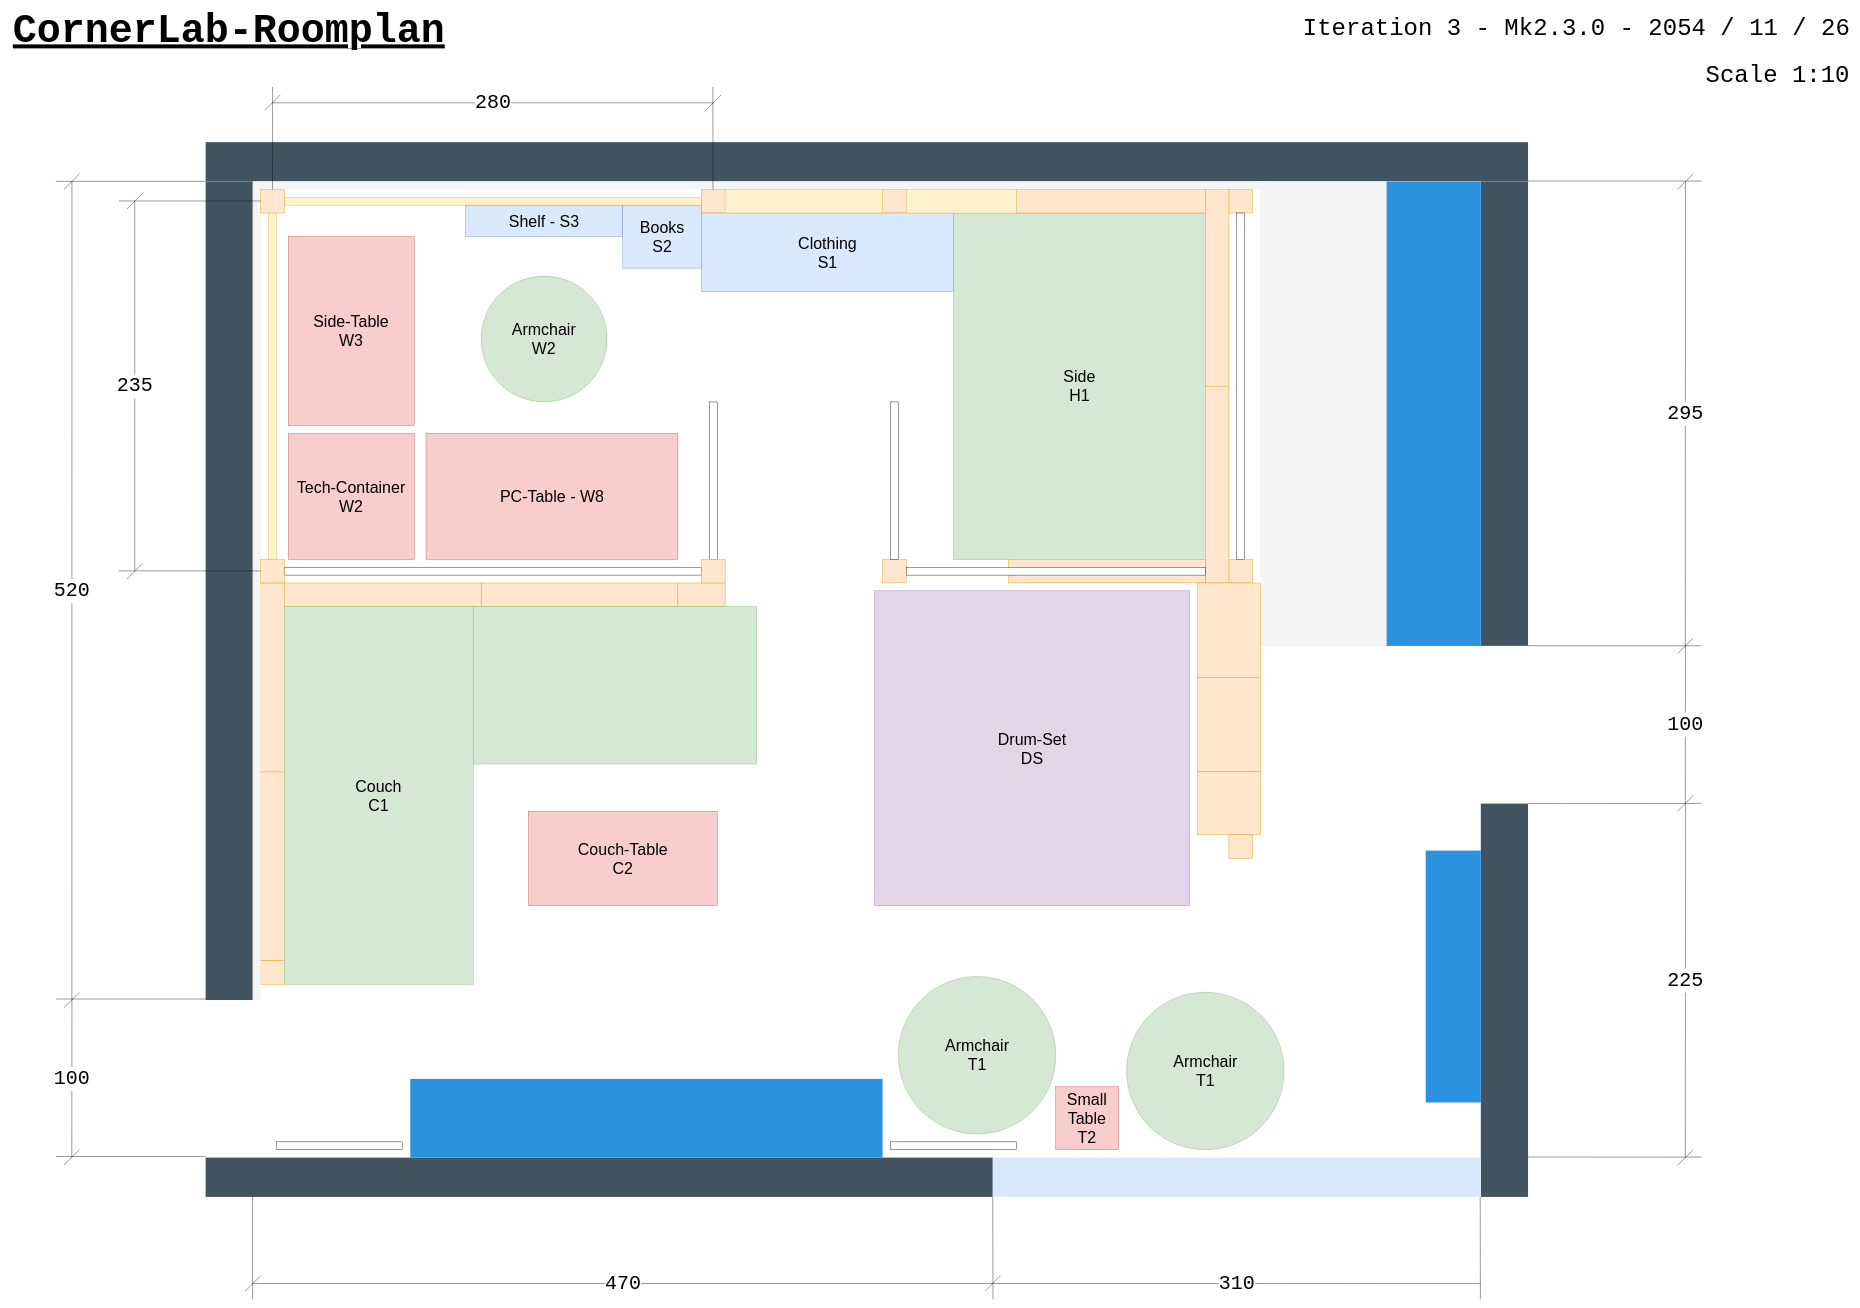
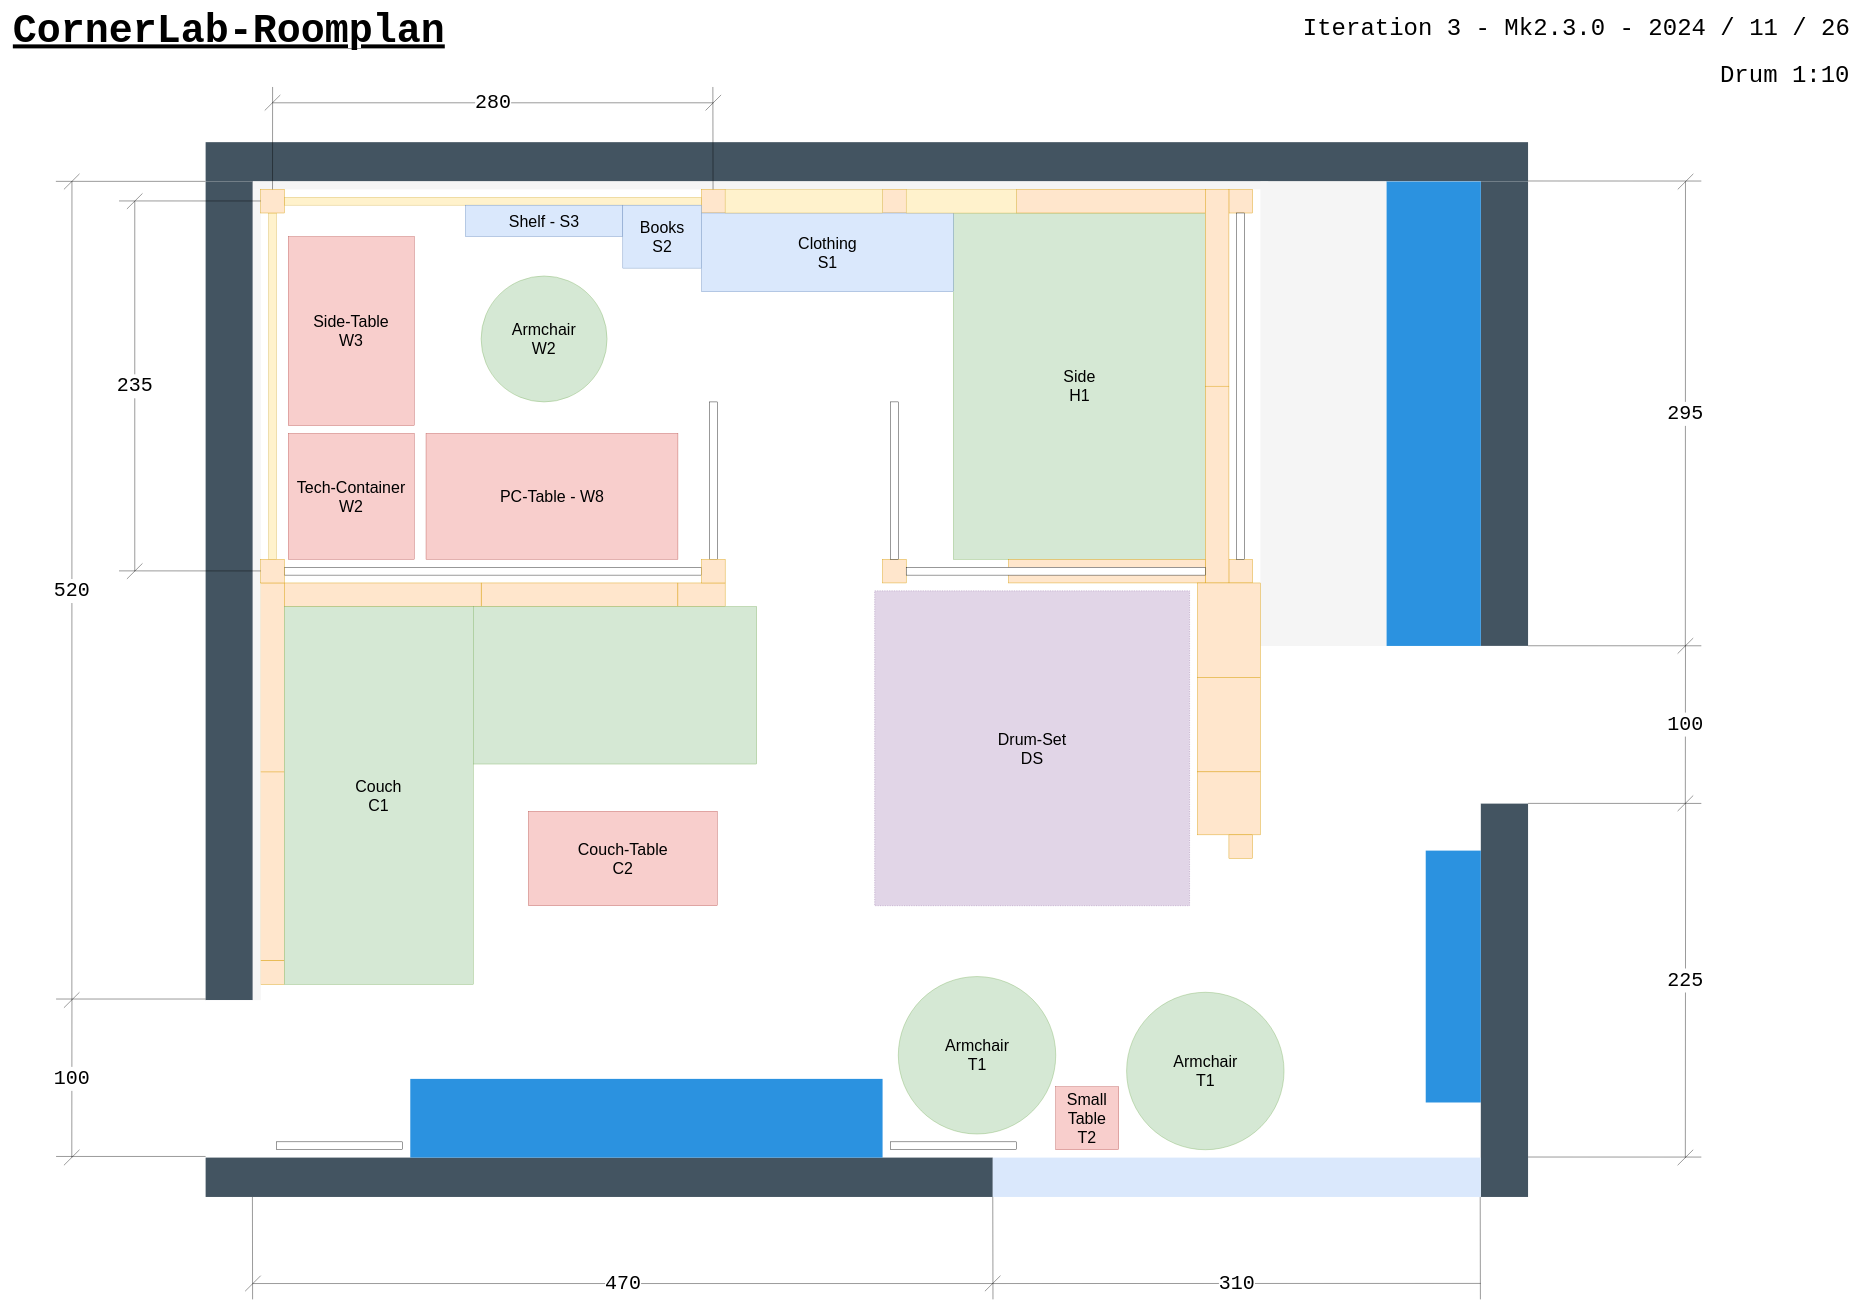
- <mxCell id="100" value="&lt;font style=&quot;font-size: 60px;&quot;&gt;Iteration 3 - Mk2.3.0 - 2054 / 11 / 26&lt;/font&gt;" style="text;html=1;align=right;verticalAlign=middle;whiteSpace=wrap;rounded=0;fontSize=100;fontFamily=Courier New;" vertex="1" parent="1"><mxGeometry x="2973.12" y="20.36" width="1653.55" height="78.74" as="geometry" /></mxCell>
+ <mxCell id="100" value="&lt;font style=&quot;font-size: 60px;&quot;&gt;Iteration 3 - Mk2.3.0 - 2024 / 11 / 26&lt;/font&gt;" style="text;html=1;align=right;verticalAlign=middle;whiteSpace=wrap;rounded=0;fontSize=100;fontFamily=Courier New;" vertex="1" parent="1"><mxGeometry x="2973.12" y="20.36" width="1653.55" height="78.74" as="geometry" /></mxCell>
- <mxCell id="101" value="&lt;font style=&quot;font-size: 60px;&quot;&gt;Scale 1:10&lt;/font&gt;" style="text;html=1;align=right;verticalAlign=middle;whiteSpace=wrap;rounded=0;fontSize=100;fontFamily=Courier New;" vertex="1" parent="1"><mxGeometry x="3524.295" y="138.475" width="1102.36" height="78.74" as="geometry" /></mxCell>
+ <mxCell id="101" value="&lt;font style=&quot;font-size: 60px;&quot;&gt;Drum 1:10&lt;/font&gt;" style="text;html=1;align=right;verticalAlign=middle;whiteSpace=wrap;rounded=0;fontSize=100;fontFamily=Courier New;" vertex="1" parent="1"><mxGeometry x="3524.295" y="138.475" width="1102.36" height="78.74" as="geometry" /></mxCell>
- <mxCell id="47" value="Drum-Set&lt;div&gt;DS&lt;/div&gt;" style="rounded=0;whiteSpace=wrap;html=1;fillColor=#e1d5e7;strokeColor=#9673a6;fontSize=40;" vertex="1" parent="1"><mxGeometry x="2185.72" y="1477.05" width="787.4" height="787.39" as="geometry" /></mxCell>
+ <mxCell id="47" value="Drum-Set&lt;div&gt;DS&lt;/div&gt;" style="rounded=0;whiteSpace=wrap;html=1;fillColor=#e1d5e7;strokeColor=#9673a6;fontSize=40;dashed=1;" vertex="1" parent="1"><mxGeometry x="2185.72" y="1477.05" width="787.4" height="787.39" as="geometry" /></mxCell>
